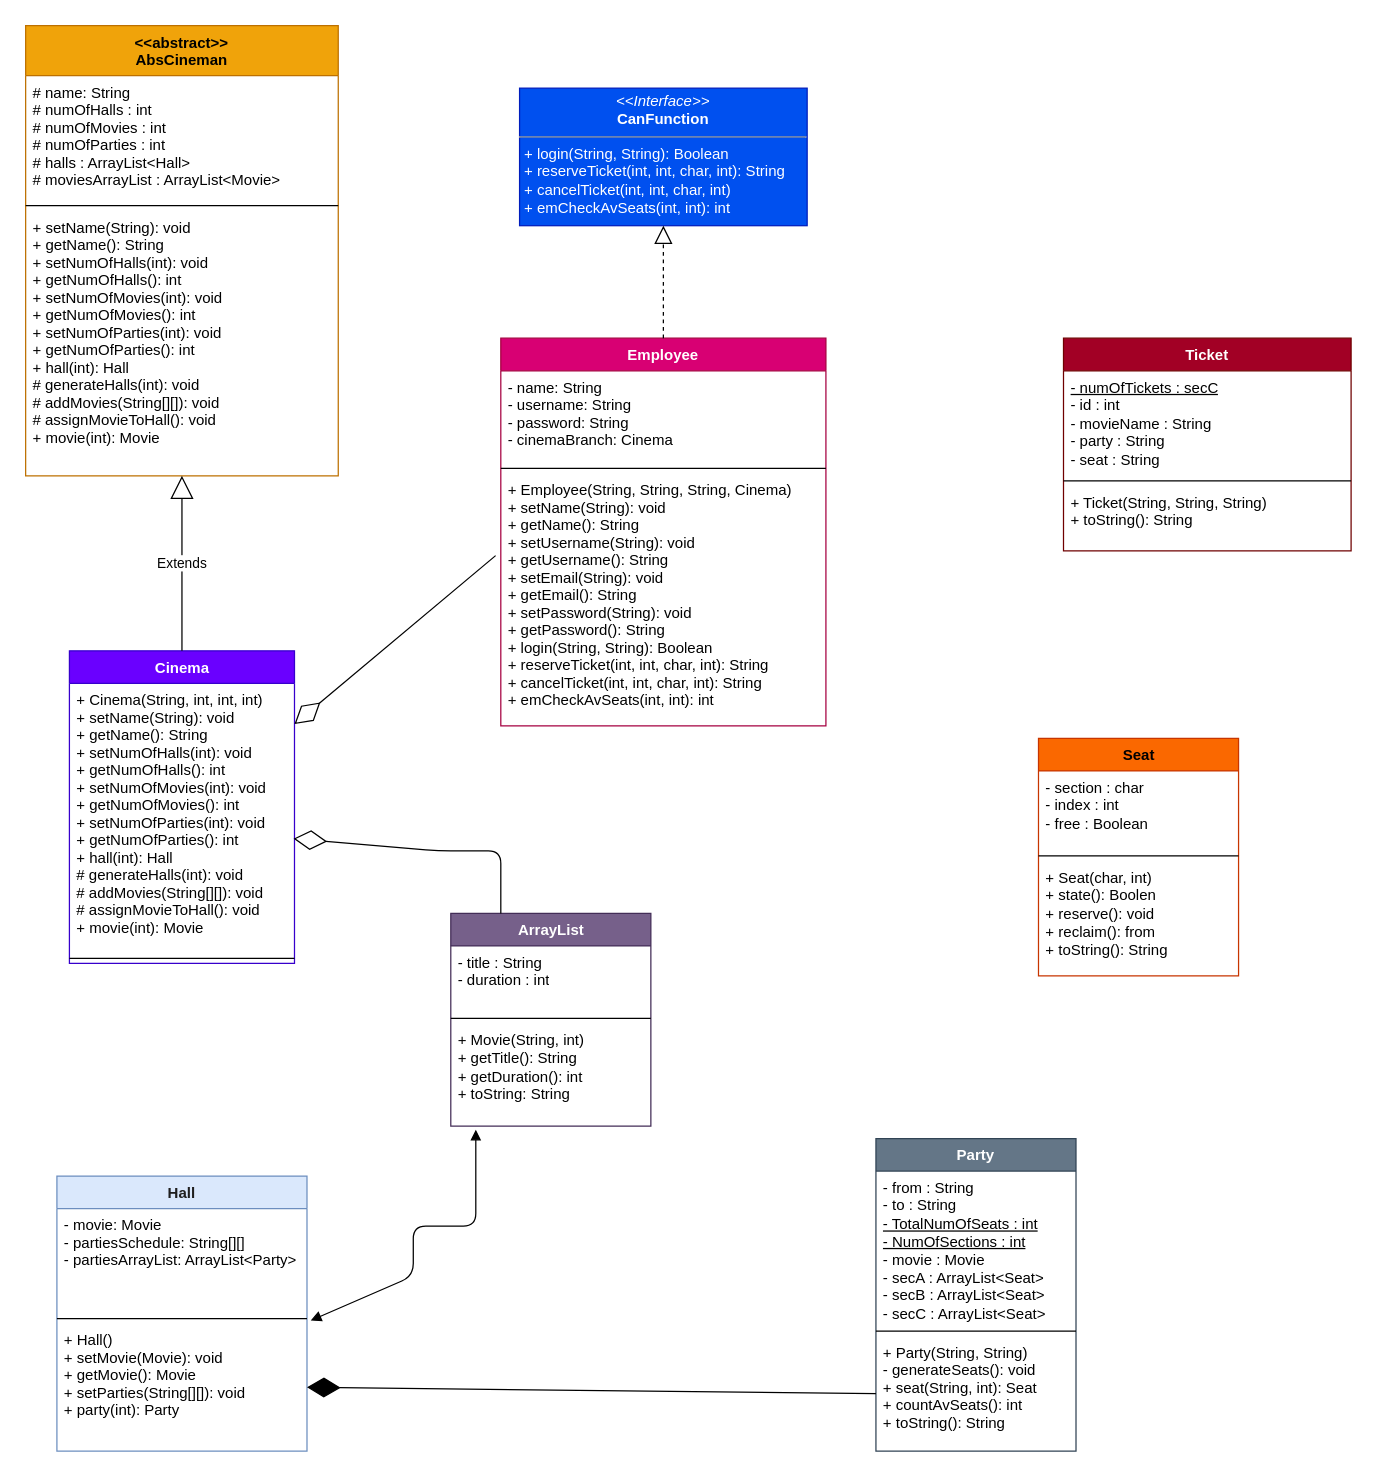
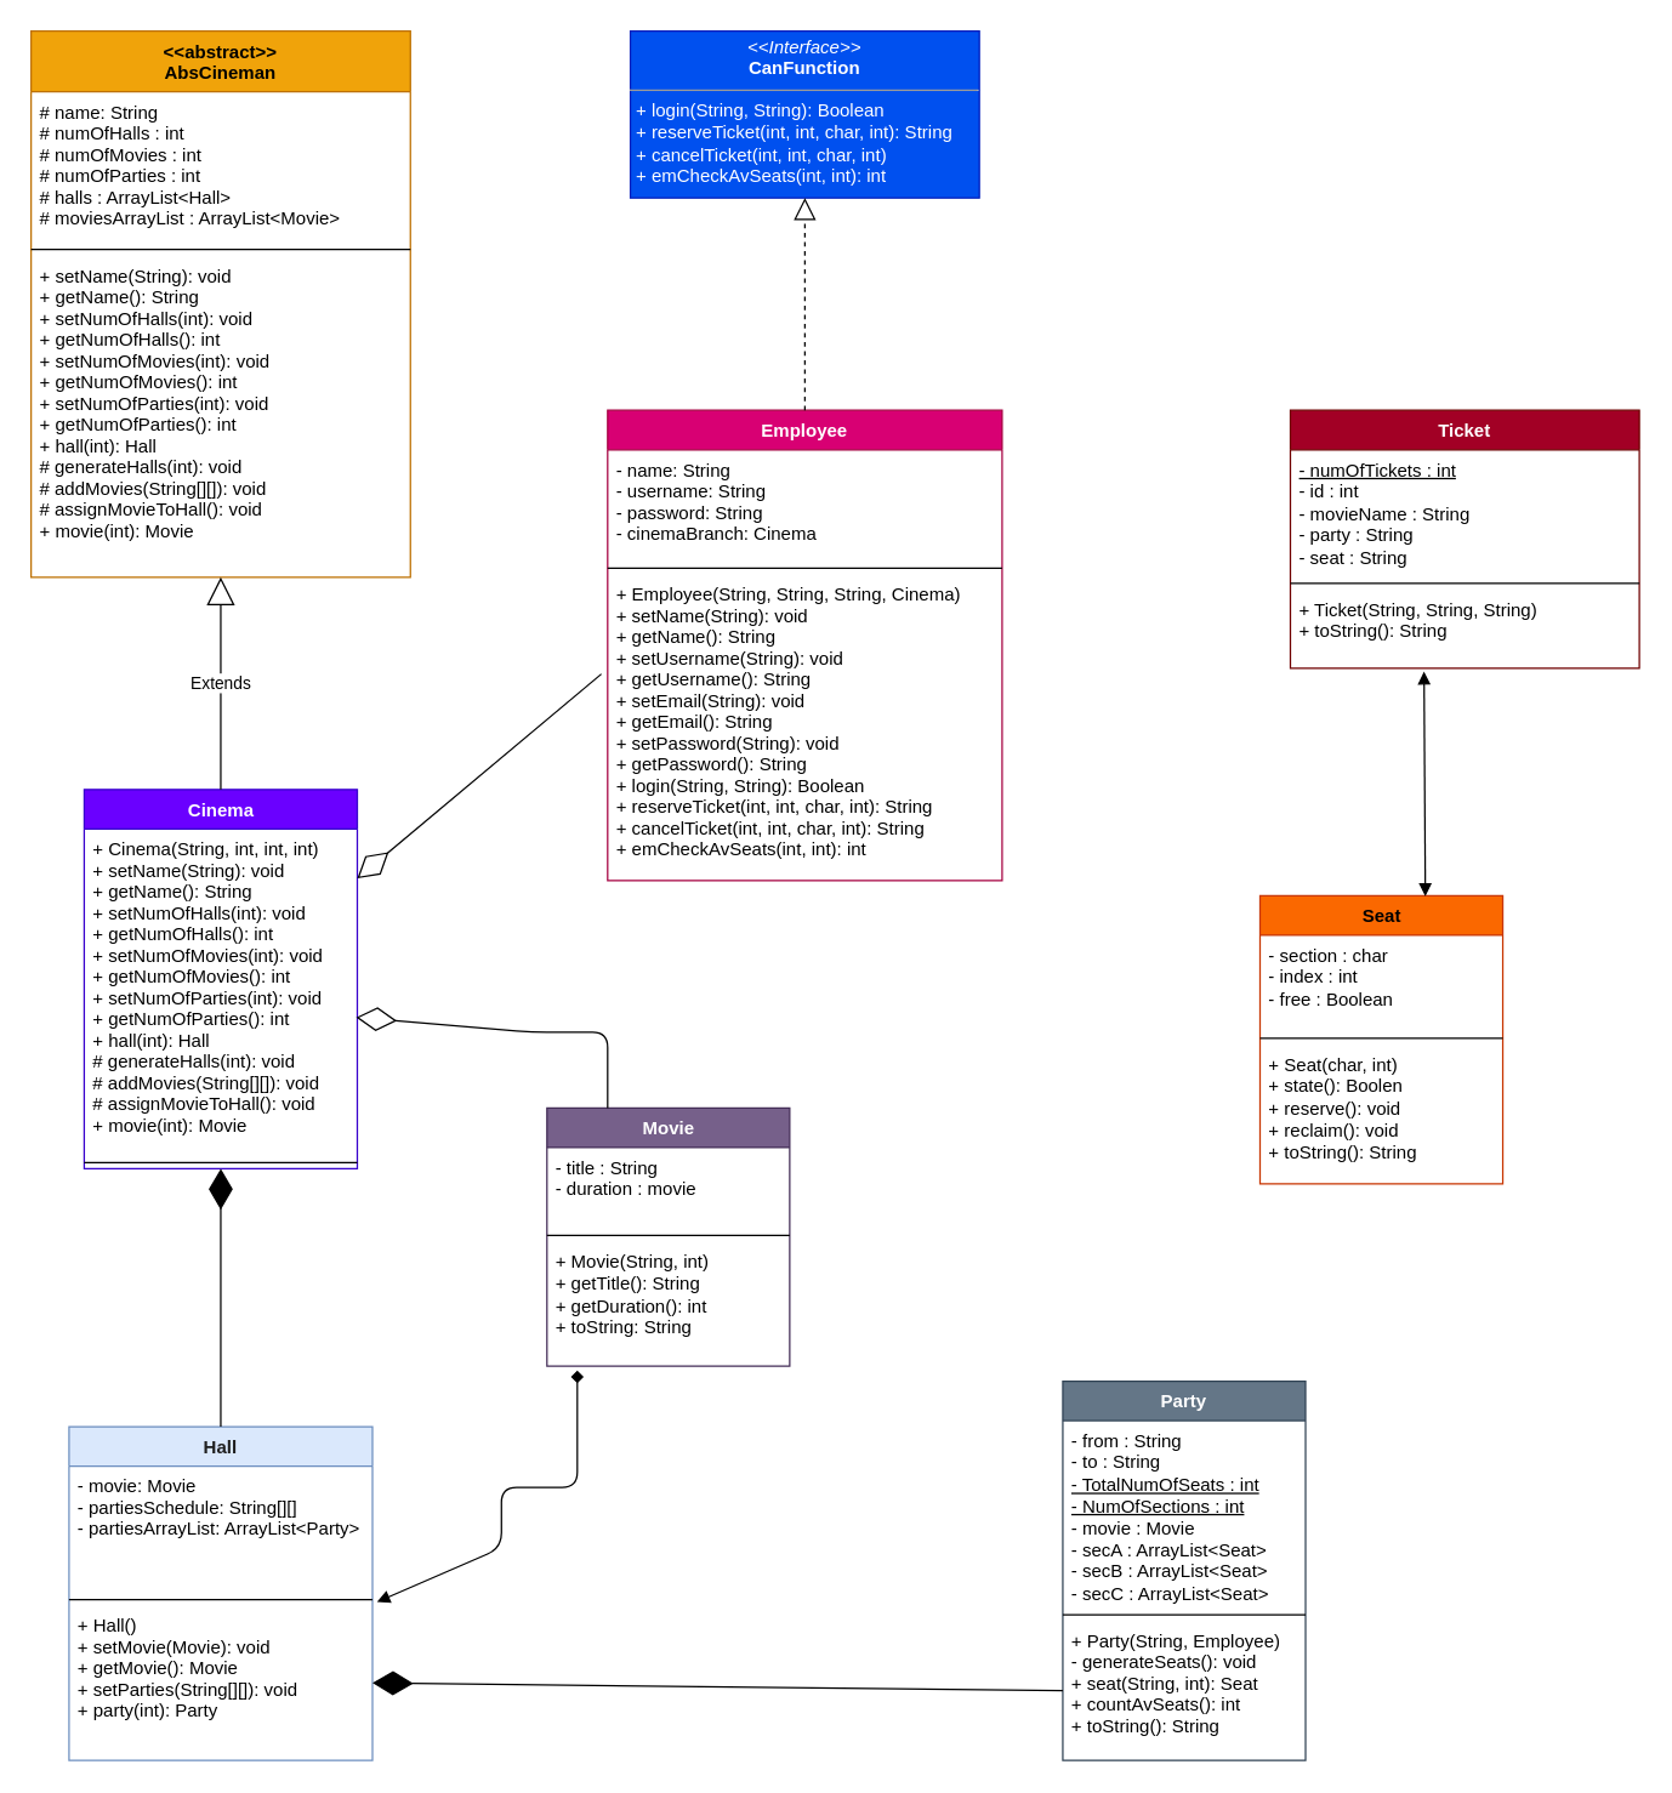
- <mxCell id="26" value="&lt;p style=&quot;margin: 0px ; margin-top: 4px ; text-align: center&quot;&gt;&lt;i&gt;&amp;lt;&amp;lt;Interface&amp;gt;&amp;gt;&lt;/i&gt;&lt;br&gt;&lt;b&gt;CanFunction&lt;/b&gt;&lt;/p&gt;&lt;hr size=&quot;1&quot;&gt;&lt;p style=&quot;margin: 0px ; margin-left: 4px&quot;&gt;+ login(String, String): Boolean&lt;/p&gt;&lt;p style=&quot;margin: 0px ; margin-left: 4px&quot;&gt;+ reserveTicket(int, int, char, int): String&lt;/p&gt;&lt;p style=&quot;margin: 0px ; margin-left: 4px&quot;&gt;+ cancelTicket(int, int, char, int)&lt;/p&gt;&lt;p style=&quot;margin: 0px ; margin-left: 4px&quot;&gt;+ emCheckAvSeats(int, int): int&lt;/p&gt;" style="verticalAlign=top;align=left;overflow=fill;fontSize=12;fontFamily=Helvetica;html=1;fontColor=#ffffff;fillColor=#0050ef;strokeColor=#001DBC;" parent="1" vertex="1"><mxGeometry x="415" y="70" width="230" height="110" as="geometry" /></mxCell>
+ <mxCell id="26" value="&lt;p style=&quot;margin: 0px ; margin-top: 4px ; text-align: center&quot;&gt;&lt;i&gt;&amp;lt;&amp;lt;Interface&amp;gt;&amp;gt;&lt;/i&gt;&lt;br&gt;&lt;b&gt;CanFunction&lt;/b&gt;&lt;/p&gt;&lt;hr size=&quot;1&quot;&gt;&lt;p style=&quot;margin: 0px ; margin-left: 4px&quot;&gt;+ login(String, String): Boolean&lt;/p&gt;&lt;p style=&quot;margin: 0px ; margin-left: 4px&quot;&gt;+ reserveTicket(int, int, char, int): String&lt;/p&gt;&lt;p style=&quot;margin: 0px ; margin-left: 4px&quot;&gt;+ cancelTicket(int, int, char, int)&lt;/p&gt;&lt;p style=&quot;margin: 0px ; margin-left: 4px&quot;&gt;+ emCheckAvSeats(int, int): int&lt;/p&gt;" style="verticalAlign=top;align=left;overflow=fill;fontSize=12;fontFamily=Helvetica;html=1;fontColor=#ffffff;fillColor=#0050ef;strokeColor=#001DBC;" parent="1" vertex="1"><mxGeometry x="415" y="20" width="230" height="110" as="geometry" /></mxCell>
- <mxCell id="28" value="&lt;u&gt;- numOfTickets : secC&lt;/u&gt;&lt;br&gt;- id : int&lt;br&gt;- movieName : String&lt;br&gt;- party : String&lt;br&gt;- seat : String" style="text;strokeColor=none;fillColor=none;align=left;verticalAlign=top;spacingLeft=4;spacingRight=4;overflow=hidden;rotatable=0;points=[[0,0.5],[1,0.5]];portConstraint=eastwest;fontStyle=0;html=1;" parent="27" vertex="1"><mxGeometry y="26" width="230" height="84" as="geometry" /></mxCell>
+ <mxCell id="28" value="&lt;u&gt;- numOfTickets : int&lt;/u&gt;&lt;br&gt;- id : int&lt;br&gt;- movieName : String&lt;br&gt;- party : String&lt;br&gt;- seat : String" style="text;strokeColor=none;fillColor=none;align=left;verticalAlign=top;spacingLeft=4;spacingRight=4;overflow=hidden;rotatable=0;points=[[0,0.5],[1,0.5]];portConstraint=eastwest;fontStyle=0;html=1;" parent="27" vertex="1"><mxGeometry y="26" width="230" height="84" as="geometry" /></mxCell>
+ <mxCell id="41" value="" style="endArrow=block;startArrow=block;endFill=1;startFill=1;html=1;entryX=0.383;entryY=1.043;entryDx=0;entryDy=0;entryPerimeter=0;exitX=0.681;exitY=0.002;exitDx=0;exitDy=0;exitPerimeter=0;" parent="1" source="10" target="30" edge="1"><mxGeometry width="160" relative="1" as="geometry"><mxPoint x="940" y="550" as="sourcePoint" /><mxPoint x="940" y="460" as="targetPoint" /></mxGeometry></mxCell>
- <mxCell id="13" value="+ Seat(char, int)&lt;br&gt;+ state(): Boolen&lt;br&gt;+ reserve(): void&lt;br&gt;+ reclaim(): from&lt;br&gt;+ toString(): String" style="text;strokeColor=none;fillColor=none;align=left;verticalAlign=top;spacingLeft=4;spacingRight=4;overflow=hidden;rotatable=0;points=[[0,0.5],[1,0.5]];portConstraint=eastwest;html=1;" parent="10" vertex="1"><mxGeometry y="98" width="160" height="92" as="geometry" /></mxCell>
+ <mxCell id="13" value="+ Seat(char, int)&lt;br&gt;+ state(): Boolen&lt;br&gt;+ reserve(): void&lt;br&gt;+ reclaim(): void&lt;br&gt;+ toString(): String" style="text;strokeColor=none;fillColor=none;align=left;verticalAlign=top;spacingLeft=4;spacingRight=4;overflow=hidden;rotatable=0;points=[[0,0.5],[1,0.5]];portConstraint=eastwest;html=1;" parent="10" vertex="1"><mxGeometry y="98" width="160" height="92" as="geometry" /></mxCell>
- <mxCell id="14" value="ArrayList" style="swimlane;fontStyle=1;align=center;verticalAlign=top;childLayout=stackLayout;horizontal=1;startSize=26;horizontalStack=0;resizeParent=1;resizeParentMax=0;resizeLast=0;collapsible=1;marginBottom=0;strokeColor=#432D57;html=1;fillColor=#76608a;fontColor=#ffffff;" parent="1" vertex="1"><mxGeometry x="360" y="730" width="160" height="170" as="geometry" /></mxCell>
+ <mxCell id="14" value="Movie" style="swimlane;fontStyle=1;align=center;verticalAlign=top;childLayout=stackLayout;horizontal=1;startSize=26;horizontalStack=0;resizeParent=1;resizeParentMax=0;resizeLast=0;collapsible=1;marginBottom=0;strokeColor=#432D57;html=1;fillColor=#76608a;fontColor=#ffffff;" parent="1" vertex="1"><mxGeometry x="360" y="730" width="160" height="170" as="geometry" /></mxCell>
- <mxCell id="15" value="- title : String&lt;br&gt;- duration : int" style="text;strokeColor=none;fillColor=none;align=left;verticalAlign=top;spacingLeft=4;spacingRight=4;overflow=hidden;rotatable=0;points=[[0,0.5],[1,0.5]];portConstraint=eastwest;html=1;" parent="14" vertex="1"><mxGeometry y="26" width="160" height="54" as="geometry" /></mxCell>
+ <mxCell id="15" value="- title : String&lt;br&gt;- duration : movie" style="text;strokeColor=none;fillColor=none;align=left;verticalAlign=top;spacingLeft=4;spacingRight=4;overflow=hidden;rotatable=0;points=[[0,0.5],[1,0.5]];portConstraint=eastwest;html=1;" parent="14" vertex="1"><mxGeometry y="26" width="160" height="54" as="geometry" /></mxCell>
+ <mxCell id="37" value="" style="endArrow=diamondThin;endFill=1;endSize=24;html=1;entryX=0.5;entryY=1;entryDx=0;entryDy=0;exitX=0.5;exitY=0;exitDx=0;exitDy=0;" parent="1" source="18" target="31" edge="1"><mxGeometry width="160" relative="1" as="geometry"><mxPoint x="140" y="910" as="sourcePoint" /><mxPoint x="170" y="810" as="targetPoint" /></mxGeometry></mxCell>
- <mxCell id="39" value="" style="endArrow=block;startArrow=block;endFill=1;startFill=1;html=1;entryX=0.125;entryY=1.036;entryDx=0;entryDy=0;entryPerimeter=0;exitX=1.015;exitY=-0.024;exitDx=0;exitDy=0;exitPerimeter=0;" parent="1" source="21" target="17" edge="1"><mxGeometry width="160" relative="1" as="geometry"><mxPoint x="245" y="1020" as="sourcePoint" /><mxPoint x="400" y="980" as="targetPoint" /><Array as="points"><mxPoint x="330" y="1020" /><mxPoint x="330" y="980" /><mxPoint x="380" y="980" /></Array></mxGeometry></mxCell>
+ <mxCell id="39" value="" style="endArrow=diamond;startArrow=block;endFill=1;startFill=1;html=1;entryX=0.125;entryY=1.036;entryDx=0;entryDy=0;entryPerimeter=0;exitX=1.015;exitY=-0.024;exitDx=0;exitDy=0;exitPerimeter=0;" parent="1" source="21" target="17" edge="1"><mxGeometry width="160" relative="1" as="geometry"><mxPoint x="245" y="1020" as="sourcePoint" /><mxPoint x="400" y="980" as="targetPoint" /><Array as="points"><mxPoint x="330" y="1020" /><mxPoint x="330" y="980" /><mxPoint x="380" y="980" /></Array></mxGeometry></mxCell>
- <mxCell id="9" value="+ Party(String, String)&#10;- generateSeats(): void&#10;+ seat(String, int): Seat&#10;+ countAvSeats(): int&#10;+ toString(): String" style="text;strokeColor=none;fillColor=none;align=left;verticalAlign=top;spacingLeft=4;spacingRight=4;overflow=hidden;rotatable=0;points=[[0,0.5],[1,0.5]];portConstraint=eastwest;" parent="6" vertex="1"><mxGeometry y="158" width="160" height="92" as="geometry" /></mxCell>
+ <mxCell id="9" value="+ Party(String, Employee)&#10;- generateSeats(): void&#10;+ seat(String, int): Seat&#10;+ countAvSeats(): int&#10;+ toString(): String" style="text;strokeColor=none;fillColor=none;align=left;verticalAlign=top;spacingLeft=4;spacingRight=4;overflow=hidden;rotatable=0;points=[[0,0.5],[1,0.5]];portConstraint=eastwest;" parent="6" vertex="1"><mxGeometry y="158" width="160" height="92" as="geometry" /></mxCell>
